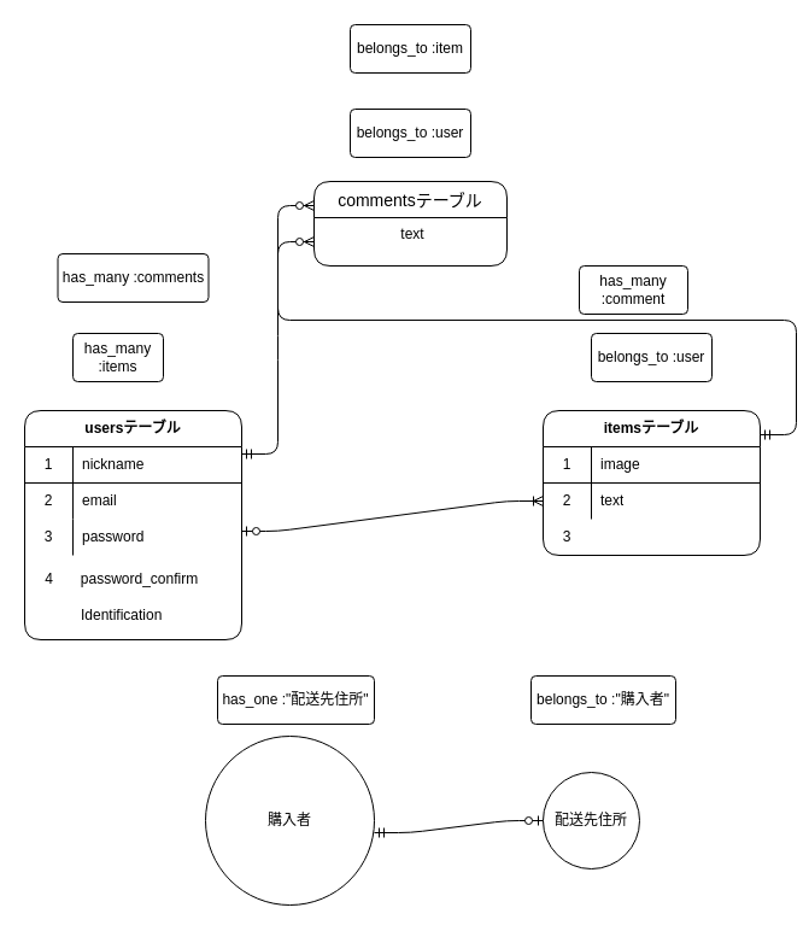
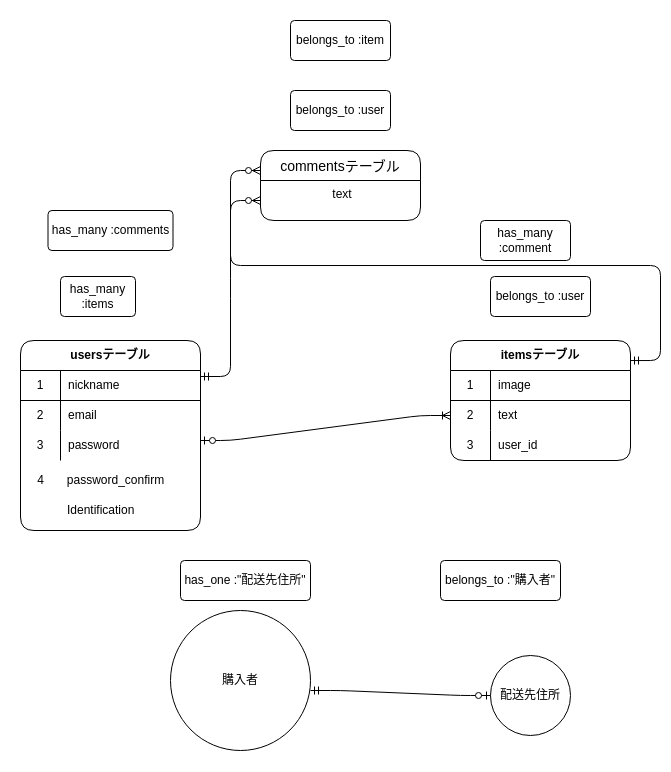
+ <mxCell id="21" value="user_id" style="shape=partialRectangle;html=1;whiteSpace=wrap;connectable=0;fillColor=none;top=0;left=0;bottom=0;right=0;align=left;spacingLeft=6;overflow=hidden;strokeColor=none;" vertex="1" parent="19"><mxGeometry x="40" width="140" height="30" as="geometry" /></mxCell>
- <mxCell id="23" value="配送先住所" style="ellipse;whiteSpace=wrap;html=1;aspect=fixed;" vertex="1" parent="1"><mxGeometry x="450" y="640" width="80" height="80" as="geometry" /></mxCell>
+ <mxCell id="23" value="配送先住所" style="ellipse;whiteSpace=wrap;html=1;aspect=fixed;" vertex="1" parent="1"><mxGeometry x="490" y="655" width="80" height="80" as="geometry" /></mxCell>
